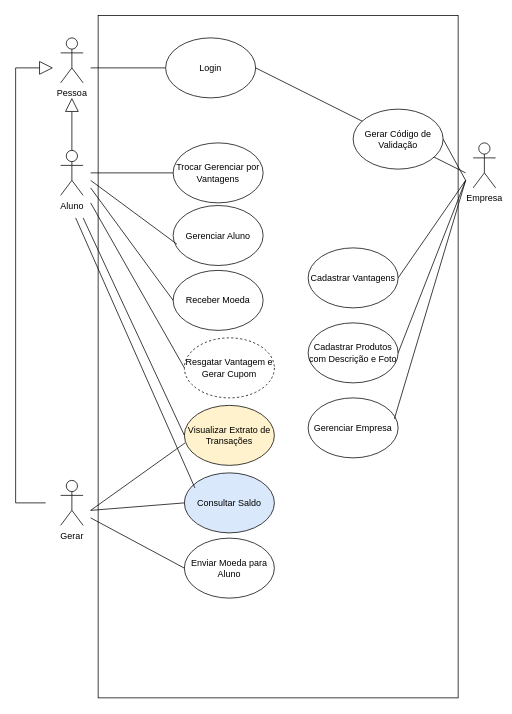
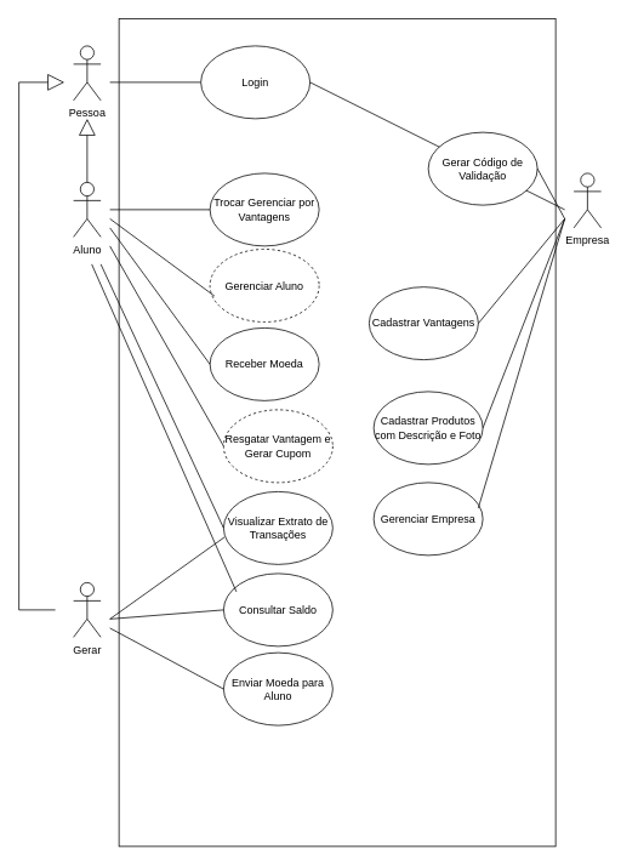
- <mxCell id="12" value="Gerenciar Aluno" style="ellipse;whiteSpace=wrap;html=1;" vertex="1" parent="1"><mxGeometry x="230" y="273.5" width="120" height="80" as="geometry" /></mxCell>
+ <mxCell id="12" value="Gerenciar Aluno" style="ellipse;whiteSpace=wrap;html=1;dashed=1;" vertex="1" parent="1"><mxGeometry x="230" y="273.5" width="120" height="80" as="geometry" /></mxCell>
- <mxCell id="29" value="Cadastrar Vantagens" style="ellipse;whiteSpace=wrap;html=1;" vertex="1" parent="1"><mxGeometry x="410" y="330" width="120" height="80" as="geometry" /></mxCell>
+ <mxCell id="29" value="Cadastrar Vantagens" style="ellipse;whiteSpace=wrap;html=1;" vertex="1" parent="1"><mxGeometry x="405" y="315" width="120" height="80" as="geometry" /></mxCell>
- <mxCell id="15" value="Visualizar Extrato de Transações" style="ellipse;whiteSpace=wrap;html=1;fillColor=#fff2cc;" vertex="1" parent="1"><mxGeometry x="245" y="540" width="120" height="80" as="geometry" /></mxCell>
+ <mxCell id="15" value="Visualizar Extrato de Transações" style="ellipse;whiteSpace=wrap;html=1;" vertex="1" parent="1"><mxGeometry x="245" y="540" width="120" height="80" as="geometry" /></mxCell>
- <mxCell id="22" value="Consultar Saldo" style="ellipse;whiteSpace=wrap;html=1;fillColor=#dae8fc;" vertex="1" parent="1"><mxGeometry x="245" y="630" width="120" height="80" as="geometry" /></mxCell>
+ <mxCell id="22" value="Consultar Saldo" style="ellipse;whiteSpace=wrap;html=1;" vertex="1" parent="1"><mxGeometry x="245" y="630" width="120" height="80" as="geometry" /></mxCell>
